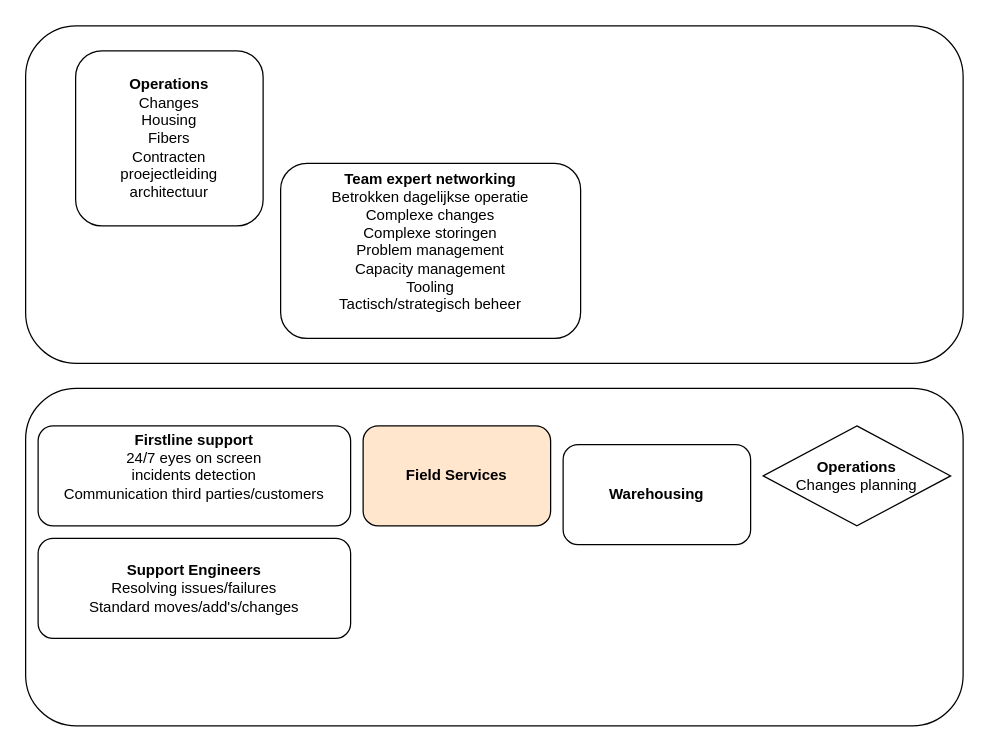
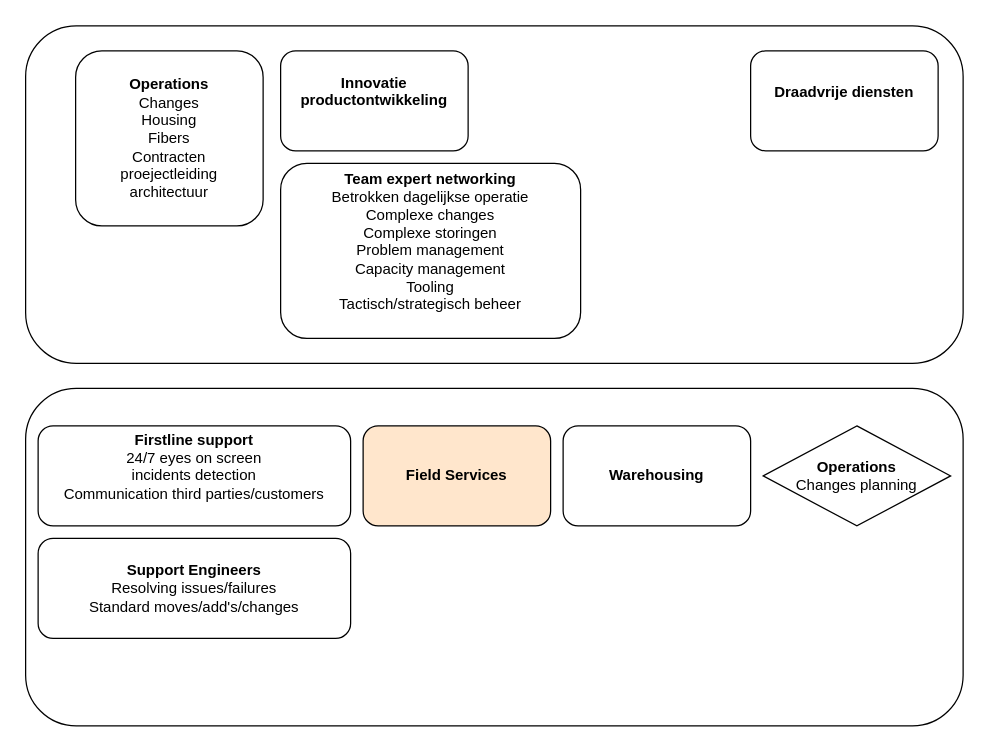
+ <mxCell id="4" value="&lt;b&gt;Innovatie productontwikkeling&lt;br&gt;&lt;/b&gt;&lt;br&gt;" style="rounded=1;whiteSpace=wrap;html=1;" vertex="1" parent="1"><mxGeometry x="224" y="40" width="150" height="80" as="geometry" /></mxCell>
+ <mxCell id="6" value="&lt;b&gt;Draadvrije diensten&lt;br&gt;&lt;/b&gt;&lt;br&gt;" style="rounded=1;whiteSpace=wrap;html=1;" vertex="1" parent="1"><mxGeometry x="600" y="40" width="150" height="80" as="geometry" /></mxCell>
- <mxCell id="10" value="&lt;b&gt;Warehousing&lt;/b&gt;" style="rounded=1;whiteSpace=wrap;html=1;" vertex="1" parent="1"><mxGeometry x="450" y="355" width="150" height="80" as="geometry" /></mxCell>
+ <mxCell id="10" value="&lt;b&gt;Warehousing&lt;/b&gt;" style="rounded=1;whiteSpace=wrap;html=1;" vertex="1" parent="1"><mxGeometry x="450" y="340" width="150" height="80" as="geometry" /></mxCell>
